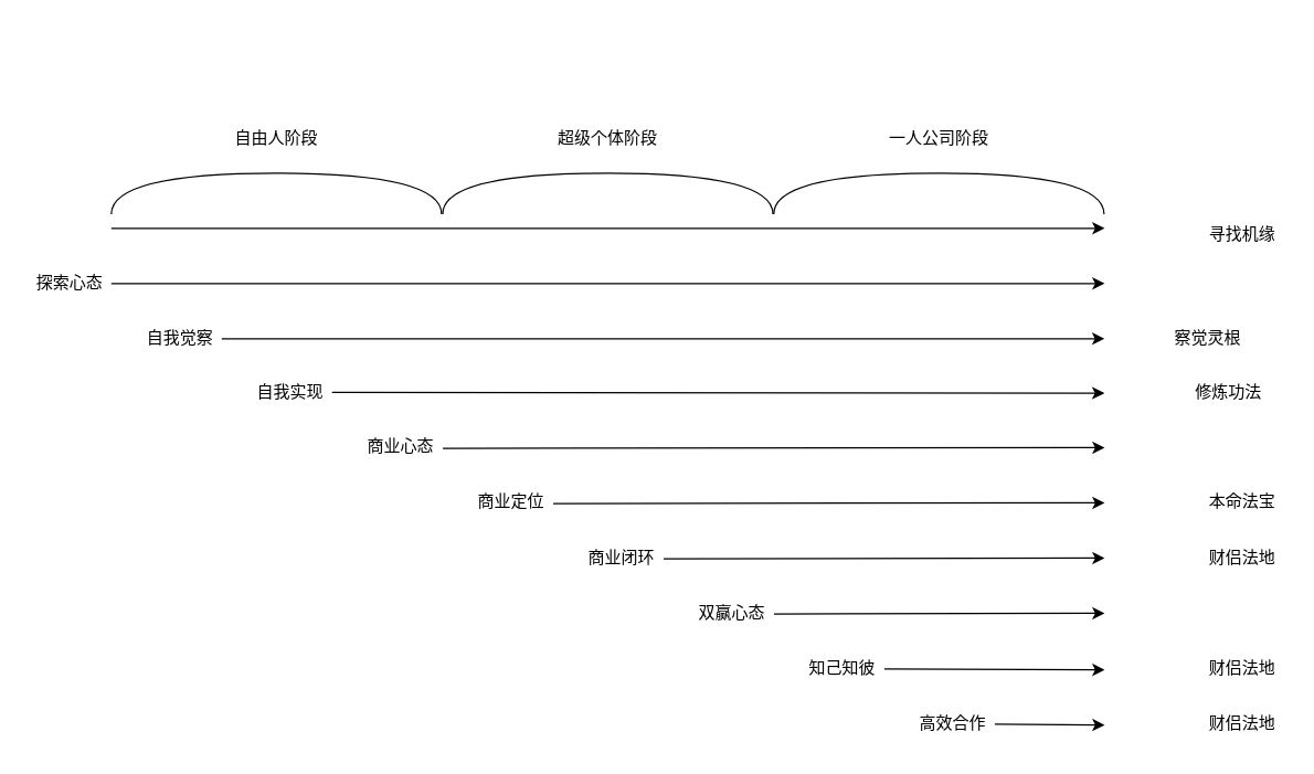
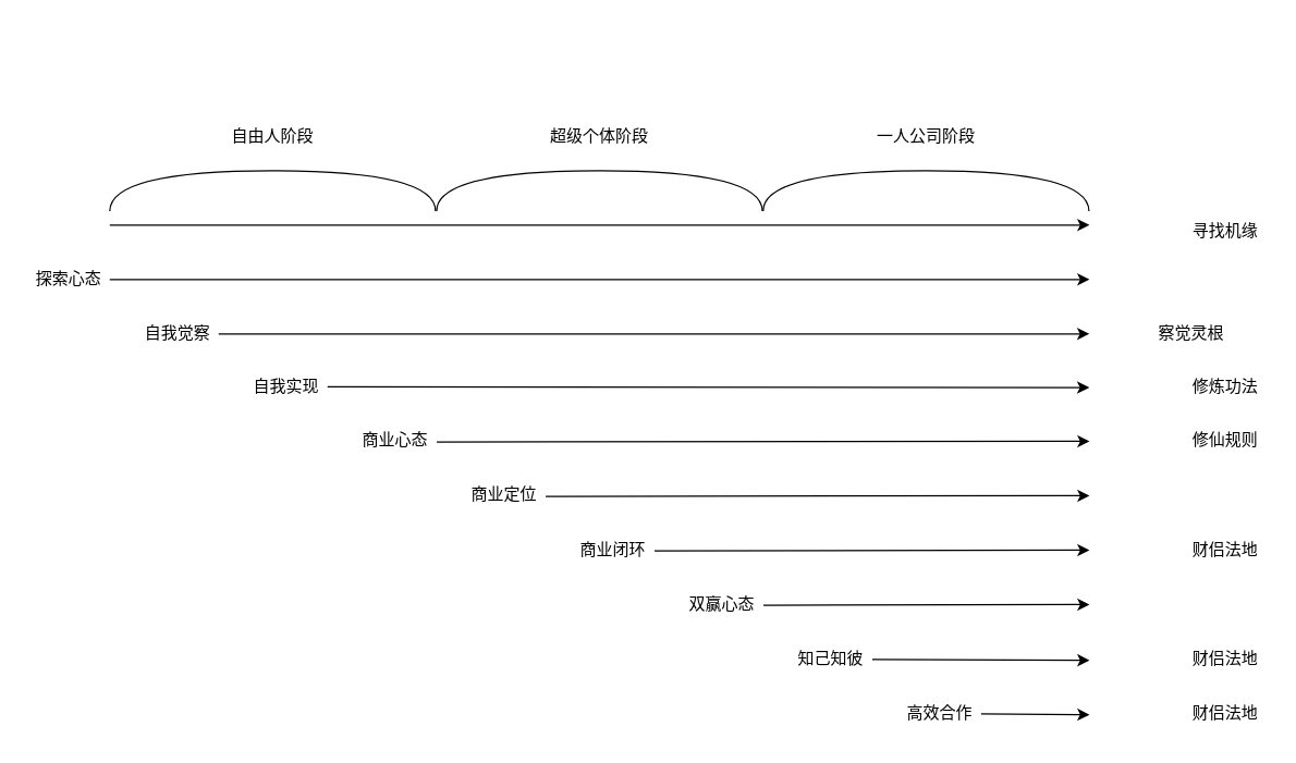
- <mxCell id="29" value="修炼功法" style="text;html=1;align=center;verticalAlign=middle;whiteSpace=wrap;rounded=0;" vertex="1" parent="1"><mxGeometry x="860" y="269" width="60" height="30" as="geometry" /></mxCell>
+ <mxCell id="29" value="修炼功法" style="text;html=1;align=center;verticalAlign=middle;whiteSpace=wrap;rounded=0;" vertex="1" parent="1"><mxGeometry x="870" y="269" width="60" height="30" as="geometry" /></mxCell>
+ <mxCell id="30" value="修仙规则" style="text;html=1;align=center;verticalAlign=middle;whiteSpace=wrap;rounded=0;" vertex="1" parent="1"><mxGeometry x="870" y="308" width="60" height="30" as="geometry" /></mxCell>
- <mxCell id="31" value="本命法宝" style="text;html=1;align=center;verticalAlign=middle;whiteSpace=wrap;rounded=0;" vertex="1" parent="1"><mxGeometry x="870" y="348" width="60" height="30" as="geometry" /></mxCell>
